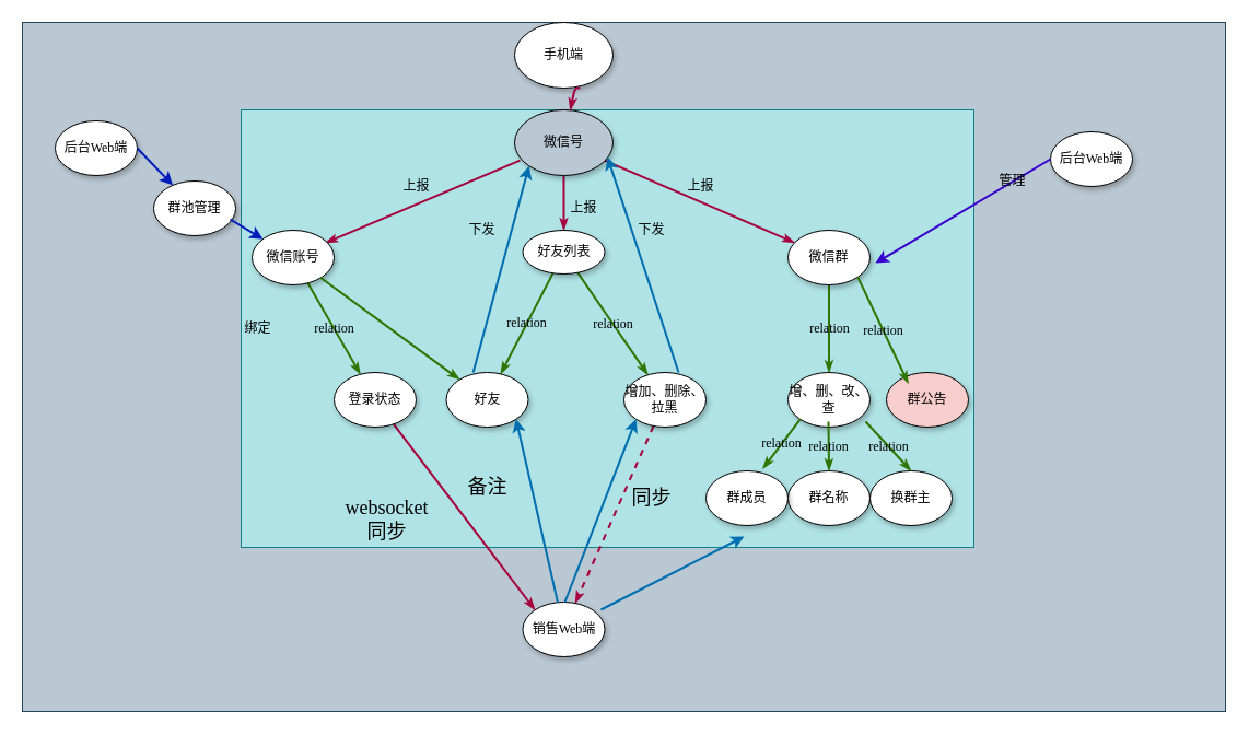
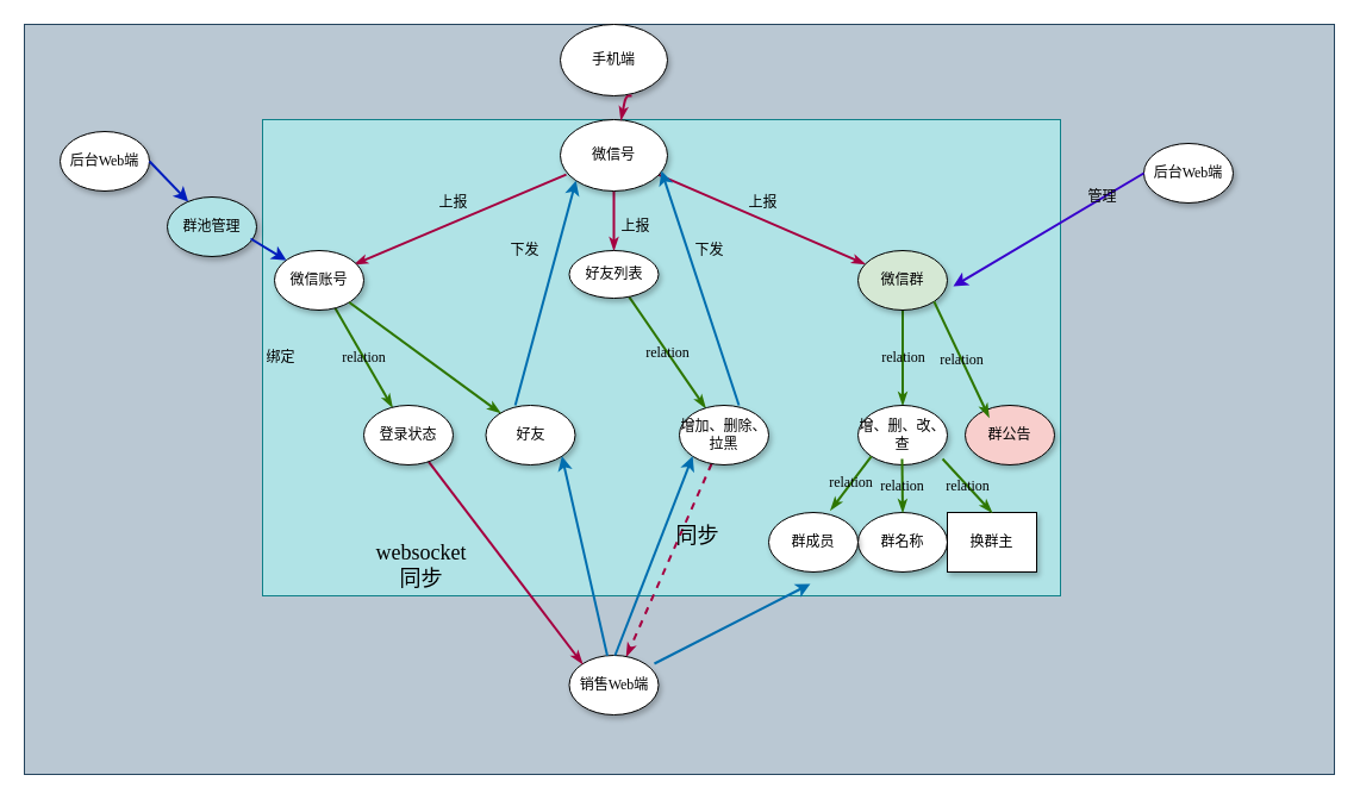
- <mxCell id="7" value="微信号" style="ellipse;whiteSpace=wrap;html=1;rounded=0;shadow=1;comic=0;labelBackgroundColor=none;strokeWidth=1;fontFamily=Verdana;fontSize=12;align=center;fillColor=#bac8d3;" parent="1" vertex="1"><mxGeometry x="470" y="100" width="90" height="60" as="geometry" /></mxCell>
+ <mxCell id="7" value="微信号" style="ellipse;whiteSpace=wrap;html=1;rounded=0;shadow=1;comic=0;labelBackgroundColor=none;strokeWidth=1;fontFamily=Verdana;fontSize=12;align=center;" parent="1" vertex="1"><mxGeometry x="470" y="100" width="90" height="60" as="geometry" /></mxCell>
- <mxCell id="51" value="&lt;span&gt;群池管理&lt;/span&gt;" style="ellipse;whiteSpace=wrap;html=1;rounded=0;shadow=1;comic=0;labelBackgroundColor=none;strokeWidth=1;fontFamily=Verdana;fontSize=12;align=center;" vertex="1" parent="1"><mxGeometry x="140" y="165" width="75" height="50" as="geometry" /></mxCell>
+ <mxCell id="51" value="&lt;span&gt;群池管理&lt;/span&gt;" style="ellipse;whiteSpace=wrap;html=1;rounded=0;shadow=1;comic=0;labelBackgroundColor=none;strokeWidth=1;fontFamily=Verdana;fontSize=12;align=center;fillColor=#b0e3e6;" vertex="1" parent="1"><mxGeometry x="140" y="165" width="75" height="50" as="geometry" /></mxCell>
- <mxCell id="12" value="微信群" style="ellipse;whiteSpace=wrap;html=1;rounded=0;shadow=1;comic=0;labelBackgroundColor=none;strokeWidth=1;fontFamily=Verdana;fontSize=12;align=center;" parent="1" vertex="1"><mxGeometry x="720" y="210" width="75" height="50" as="geometry" /></mxCell>
+ <mxCell id="12" value="微信群" style="ellipse;whiteSpace=wrap;html=1;rounded=0;shadow=1;comic=0;labelBackgroundColor=none;strokeWidth=1;fontFamily=Verdana;fontSize=12;align=center;fillColor=#d5e8d4;" parent="1" vertex="1"><mxGeometry x="720" y="210" width="75" height="50" as="geometry" /></mxCell>
- <mxCell id="8" value="relation" style="edgeStyle=none;rounded=1;html=1;labelBackgroundColor=none;startArrow=none;startFill=0;startSize=5;endArrow=classicThin;endFill=1;endSize=5;jettySize=auto;orthogonalLoop=1;strokeColor=#2D7600;strokeWidth=2;fontFamily=Verdana;fontSize=12;fillColor=#60a917;" parent="1" source="10" target="16" edge="1"><mxGeometry relative="1" as="geometry" /></mxCell>
- <mxCell id="28" value="&lt;span style=&quot;font-family: &amp;#34;verdana&amp;#34; ; font-size: 18px&quot;&gt;备注&lt;/span&gt;" style="text;html=1;resizable=0;autosize=1;align=center;verticalAlign=middle;points=[];fillColor=none;strokeColor=none;rounded=0;" vertex="1" parent="1"><mxGeometry x="420" y="435" width="50" height="20" as="geometry" /></mxCell>
- <mxCell id="30" value="&lt;span style=&quot;font-family: &amp;#34;verdana&amp;#34; ; font-size: 18px&quot;&gt;同步&lt;/span&gt;" style="text;html=1;resizable=0;autosize=1;align=center;verticalAlign=middle;points=[];fillColor=none;strokeColor=none;rounded=0;" vertex="1" parent="1"><mxGeometry x="570" y="445" width="50" height="20" as="geometry" /></mxCell>
+ <mxCell id="30" value="&lt;span style=&quot;font-family: &amp;#34;verdana&amp;#34; ; font-size: 18px&quot;&gt;同步&lt;/span&gt;" style="text;html=1;resizable=0;autosize=1;align=center;verticalAlign=middle;points=[];fillColor=none;strokeColor=none;rounded=0;" vertex="1" parent="1"><mxGeometry x="560" y="440" width="50" height="20" as="geometry" /></mxCell>
- <mxCell id="42" value="换群主" style="ellipse;whiteSpace=wrap;html=1;rounded=0;shadow=1;comic=0;labelBackgroundColor=none;strokeWidth=1;fontFamily=Verdana;fontSize=12;align=center;" vertex="1" parent="1"><mxGeometry x="795" y="430" width="75" height="50" as="geometry" /></mxCell>
+ <mxCell id="42" value="换群主" style="whiteSpace=wrap;html=1;shadow=1;comic=0;labelBackgroundColor=none;strokeWidth=1;fontFamily=Verdana;fontSize=12;align=center;rounded=0;" vertex="1" parent="1"><mxGeometry x="795" y="430" width="75" height="50" as="geometry" /></mxCell>
